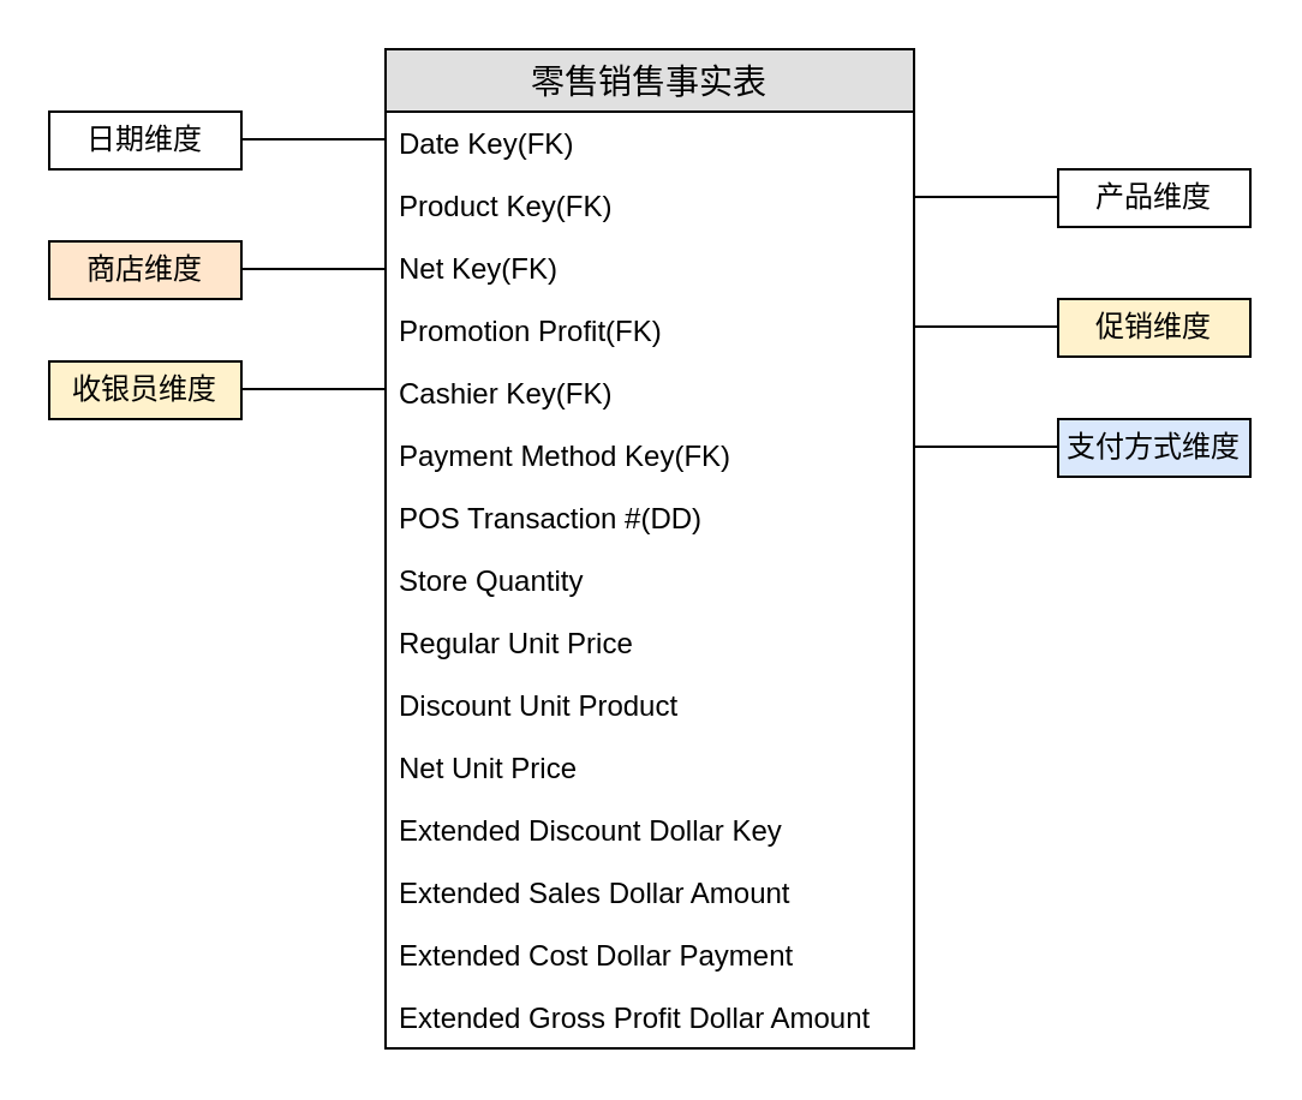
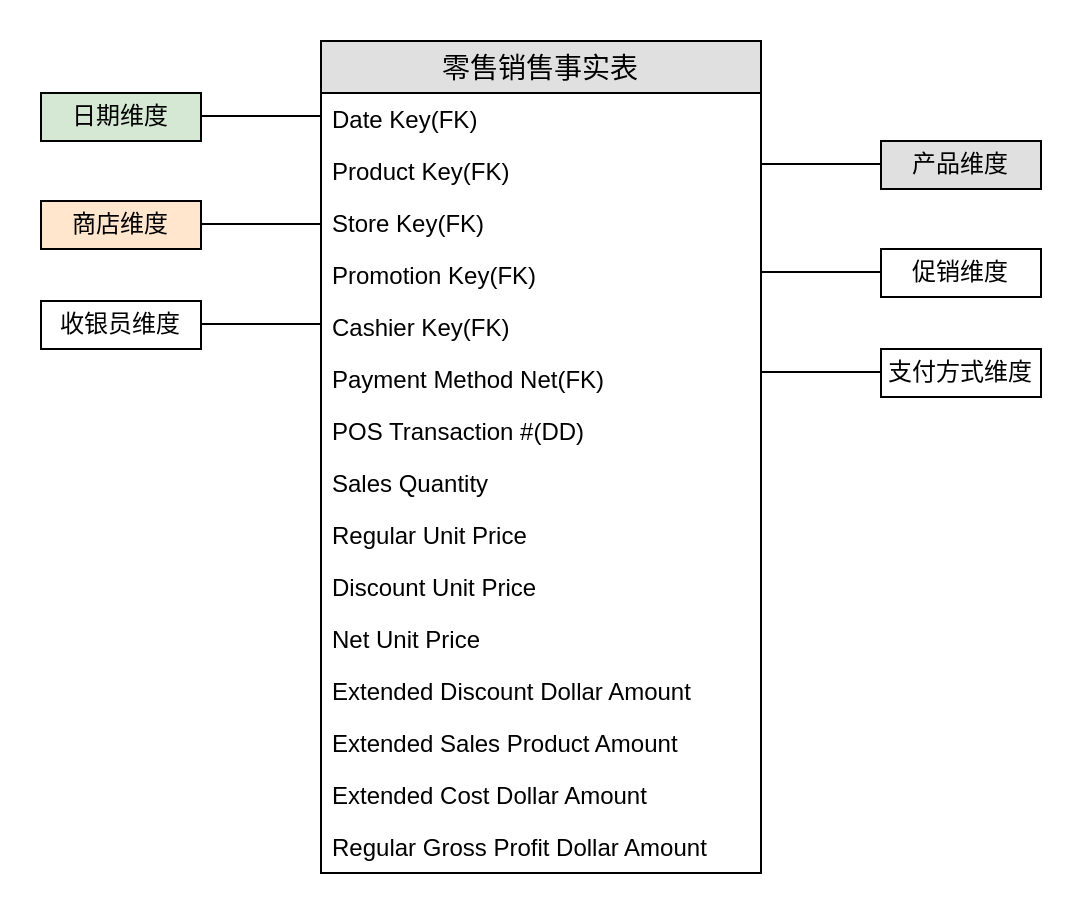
- <mxCell id="18" value="日期维度" style="rounded=0;whiteSpace=wrap;html=1;" vertex="1" parent="1"><mxGeometry x="20" y="46" width="80" height="24" as="geometry" /></mxCell>
+ <mxCell id="18" value="日期维度" style="rounded=0;whiteSpace=wrap;html=1;fillColor=#d5e8d4;" vertex="1" parent="1"><mxGeometry x="20" y="46" width="80" height="24" as="geometry" /></mxCell>
- <mxCell id="21" value="产品维度" style="rounded=0;whiteSpace=wrap;html=1;" vertex="1" parent="1"><mxGeometry x="440" y="70" width="80" height="24" as="geometry" /></mxCell>
+ <mxCell id="21" value="产品维度" style="rounded=0;whiteSpace=wrap;html=1;fillColor=#e0e0e0;" vertex="1" parent="1"><mxGeometry x="440" y="70" width="80" height="24" as="geometry" /></mxCell>
- <mxCell id="5" value="Net Key(FK)" style="text;strokeColor=none;fillColor=none;spacingLeft=4;spacingRight=4;overflow=hidden;rotatable=0;points=[[0,0.5],[1,0.5]];portConstraint=eastwest;fontSize=12;" vertex="1" parent="2"><mxGeometry y="78" width="220" height="26" as="geometry" /></mxCell>
+ <mxCell id="5" value="Store Key(FK)" style="text;strokeColor=none;fillColor=none;spacingLeft=4;spacingRight=4;overflow=hidden;rotatable=0;points=[[0,0.5],[1,0.5]];portConstraint=eastwest;fontSize=12;" vertex="1" parent="2"><mxGeometry y="78" width="220" height="26" as="geometry" /></mxCell>
- <mxCell id="22" value="促销维度" style="rounded=0;whiteSpace=wrap;html=1;fillColor=#fff2cc;" vertex="1" parent="1"><mxGeometry x="440" y="124" width="80" height="24" as="geometry" /></mxCell>
+ <mxCell id="22" value="促销维度" style="rounded=0;whiteSpace=wrap;html=1;" vertex="1" parent="1"><mxGeometry x="440" y="124" width="80" height="24" as="geometry" /></mxCell>
- <mxCell id="6" value="Promotion Profit(FK)" style="text;strokeColor=none;fillColor=none;spacingLeft=4;spacingRight=4;overflow=hidden;rotatable=0;points=[[0,0.5],[1,0.5]];portConstraint=eastwest;fontSize=12;" vertex="1" parent="2"><mxGeometry y="104" width="220" height="26" as="geometry" /></mxCell>
+ <mxCell id="6" value="Promotion Key(FK)" style="text;strokeColor=none;fillColor=none;spacingLeft=4;spacingRight=4;overflow=hidden;rotatable=0;points=[[0,0.5],[1,0.5]];portConstraint=eastwest;fontSize=12;" vertex="1" parent="2"><mxGeometry y="104" width="220" height="26" as="geometry" /></mxCell>
- <mxCell id="20" value="收银员维度" style="rounded=0;whiteSpace=wrap;html=1;fillColor=#fff2cc;" vertex="1" parent="1"><mxGeometry x="20" y="150" width="80" height="24" as="geometry" /></mxCell>
+ <mxCell id="20" value="收银员维度" style="rounded=0;whiteSpace=wrap;html=1;" vertex="1" parent="1"><mxGeometry x="20" y="150" width="80" height="24" as="geometry" /></mxCell>
- <mxCell id="23" value="支付方式维度" style="rounded=0;whiteSpace=wrap;html=1;fillColor=#dae8fc;" vertex="1" parent="1"><mxGeometry x="440" y="174" width="80" height="24" as="geometry" /></mxCell>
+ <mxCell id="23" value="支付方式维度" style="rounded=0;whiteSpace=wrap;html=1;" vertex="1" parent="1"><mxGeometry x="440" y="174" width="80" height="24" as="geometry" /></mxCell>
- <mxCell id="8" value="Payment Method Key(FK)" style="text;strokeColor=none;fillColor=none;spacingLeft=4;spacingRight=4;overflow=hidden;rotatable=0;points=[[0,0.5],[1,0.5]];portConstraint=eastwest;fontSize=12;" vertex="1" parent="2"><mxGeometry y="156" width="220" height="26" as="geometry" /></mxCell>
+ <mxCell id="8" value="Payment Method Net(FK)" style="text;strokeColor=none;fillColor=none;spacingLeft=4;spacingRight=4;overflow=hidden;rotatable=0;points=[[0,0.5],[1,0.5]];portConstraint=eastwest;fontSize=12;" vertex="1" parent="2"><mxGeometry y="156" width="220" height="26" as="geometry" /></mxCell>
- <mxCell id="10" value="Store Quantity" style="text;strokeColor=none;fillColor=none;spacingLeft=4;spacingRight=4;overflow=hidden;rotatable=0;points=[[0,0.5],[1,0.5]];portConstraint=eastwest;fontSize=12;" vertex="1" parent="2"><mxGeometry y="208" width="220" height="26" as="geometry" /></mxCell>
+ <mxCell id="10" value="Sales Quantity" style="text;strokeColor=none;fillColor=none;spacingLeft=4;spacingRight=4;overflow=hidden;rotatable=0;points=[[0,0.5],[1,0.5]];portConstraint=eastwest;fontSize=12;" vertex="1" parent="2"><mxGeometry y="208" width="220" height="26" as="geometry" /></mxCell>
- <mxCell id="12" value="Discount Unit Product" style="text;strokeColor=none;fillColor=none;spacingLeft=4;spacingRight=4;overflow=hidden;rotatable=0;points=[[0,0.5],[1,0.5]];portConstraint=eastwest;fontSize=12;" vertex="1" parent="2"><mxGeometry y="260" width="220" height="26" as="geometry" /></mxCell>
+ <mxCell id="12" value="Discount Unit Price" style="text;strokeColor=none;fillColor=none;spacingLeft=4;spacingRight=4;overflow=hidden;rotatable=0;points=[[0,0.5],[1,0.5]];portConstraint=eastwest;fontSize=12;" vertex="1" parent="2"><mxGeometry y="260" width="220" height="26" as="geometry" /></mxCell>
- <mxCell id="14" value="Extended Discount Dollar Key" style="text;strokeColor=none;fillColor=none;spacingLeft=4;spacingRight=4;overflow=hidden;rotatable=0;points=[[0,0.5],[1,0.5]];portConstraint=eastwest;fontSize=12;" vertex="1" parent="2"><mxGeometry y="312" width="220" height="26" as="geometry" /></mxCell>
+ <mxCell id="14" value="Extended Discount Dollar Amount" style="text;strokeColor=none;fillColor=none;spacingLeft=4;spacingRight=4;overflow=hidden;rotatable=0;points=[[0,0.5],[1,0.5]];portConstraint=eastwest;fontSize=12;" vertex="1" parent="2"><mxGeometry y="312" width="220" height="26" as="geometry" /></mxCell>
- <mxCell id="15" value="Extended Sales Dollar Amount" style="text;strokeColor=none;fillColor=none;spacingLeft=4;spacingRight=4;overflow=hidden;rotatable=0;points=[[0,0.5],[1,0.5]];portConstraint=eastwest;fontSize=12;" vertex="1" parent="2"><mxGeometry y="338" width="220" height="26" as="geometry" /></mxCell>
+ <mxCell id="15" value="Extended Sales Product Amount" style="text;strokeColor=none;fillColor=none;spacingLeft=4;spacingRight=4;overflow=hidden;rotatable=0;points=[[0,0.5],[1,0.5]];portConstraint=eastwest;fontSize=12;" vertex="1" parent="2"><mxGeometry y="338" width="220" height="26" as="geometry" /></mxCell>
- <mxCell id="16" value="Extended Cost Dollar Payment" style="text;strokeColor=none;fillColor=none;spacingLeft=4;spacingRight=4;overflow=hidden;rotatable=0;points=[[0,0.5],[1,0.5]];portConstraint=eastwest;fontSize=12;" vertex="1" parent="2"><mxGeometry y="364" width="220" height="26" as="geometry" /></mxCell>
+ <mxCell id="16" value="Extended Cost Dollar Amount" style="text;strokeColor=none;fillColor=none;spacingLeft=4;spacingRight=4;overflow=hidden;rotatable=0;points=[[0,0.5],[1,0.5]];portConstraint=eastwest;fontSize=12;" vertex="1" parent="2"><mxGeometry y="364" width="220" height="26" as="geometry" /></mxCell>
- <mxCell id="17" value="Extended Gross Profit Dollar Amount" style="text;strokeColor=none;fillColor=none;spacingLeft=4;spacingRight=4;overflow=hidden;rotatable=0;points=[[0,0.5],[1,0.5]];portConstraint=eastwest;fontSize=12;" vertex="1" parent="2"><mxGeometry y="390" width="220" height="26" as="geometry" /></mxCell>
+ <mxCell id="17" value="Regular Gross Profit Dollar Amount" style="text;strokeColor=none;fillColor=none;spacingLeft=4;spacingRight=4;overflow=hidden;rotatable=0;points=[[0,0.5],[1,0.5]];portConstraint=eastwest;fontSize=12;" vertex="1" parent="2"><mxGeometry y="390" width="220" height="26" as="geometry" /></mxCell>
